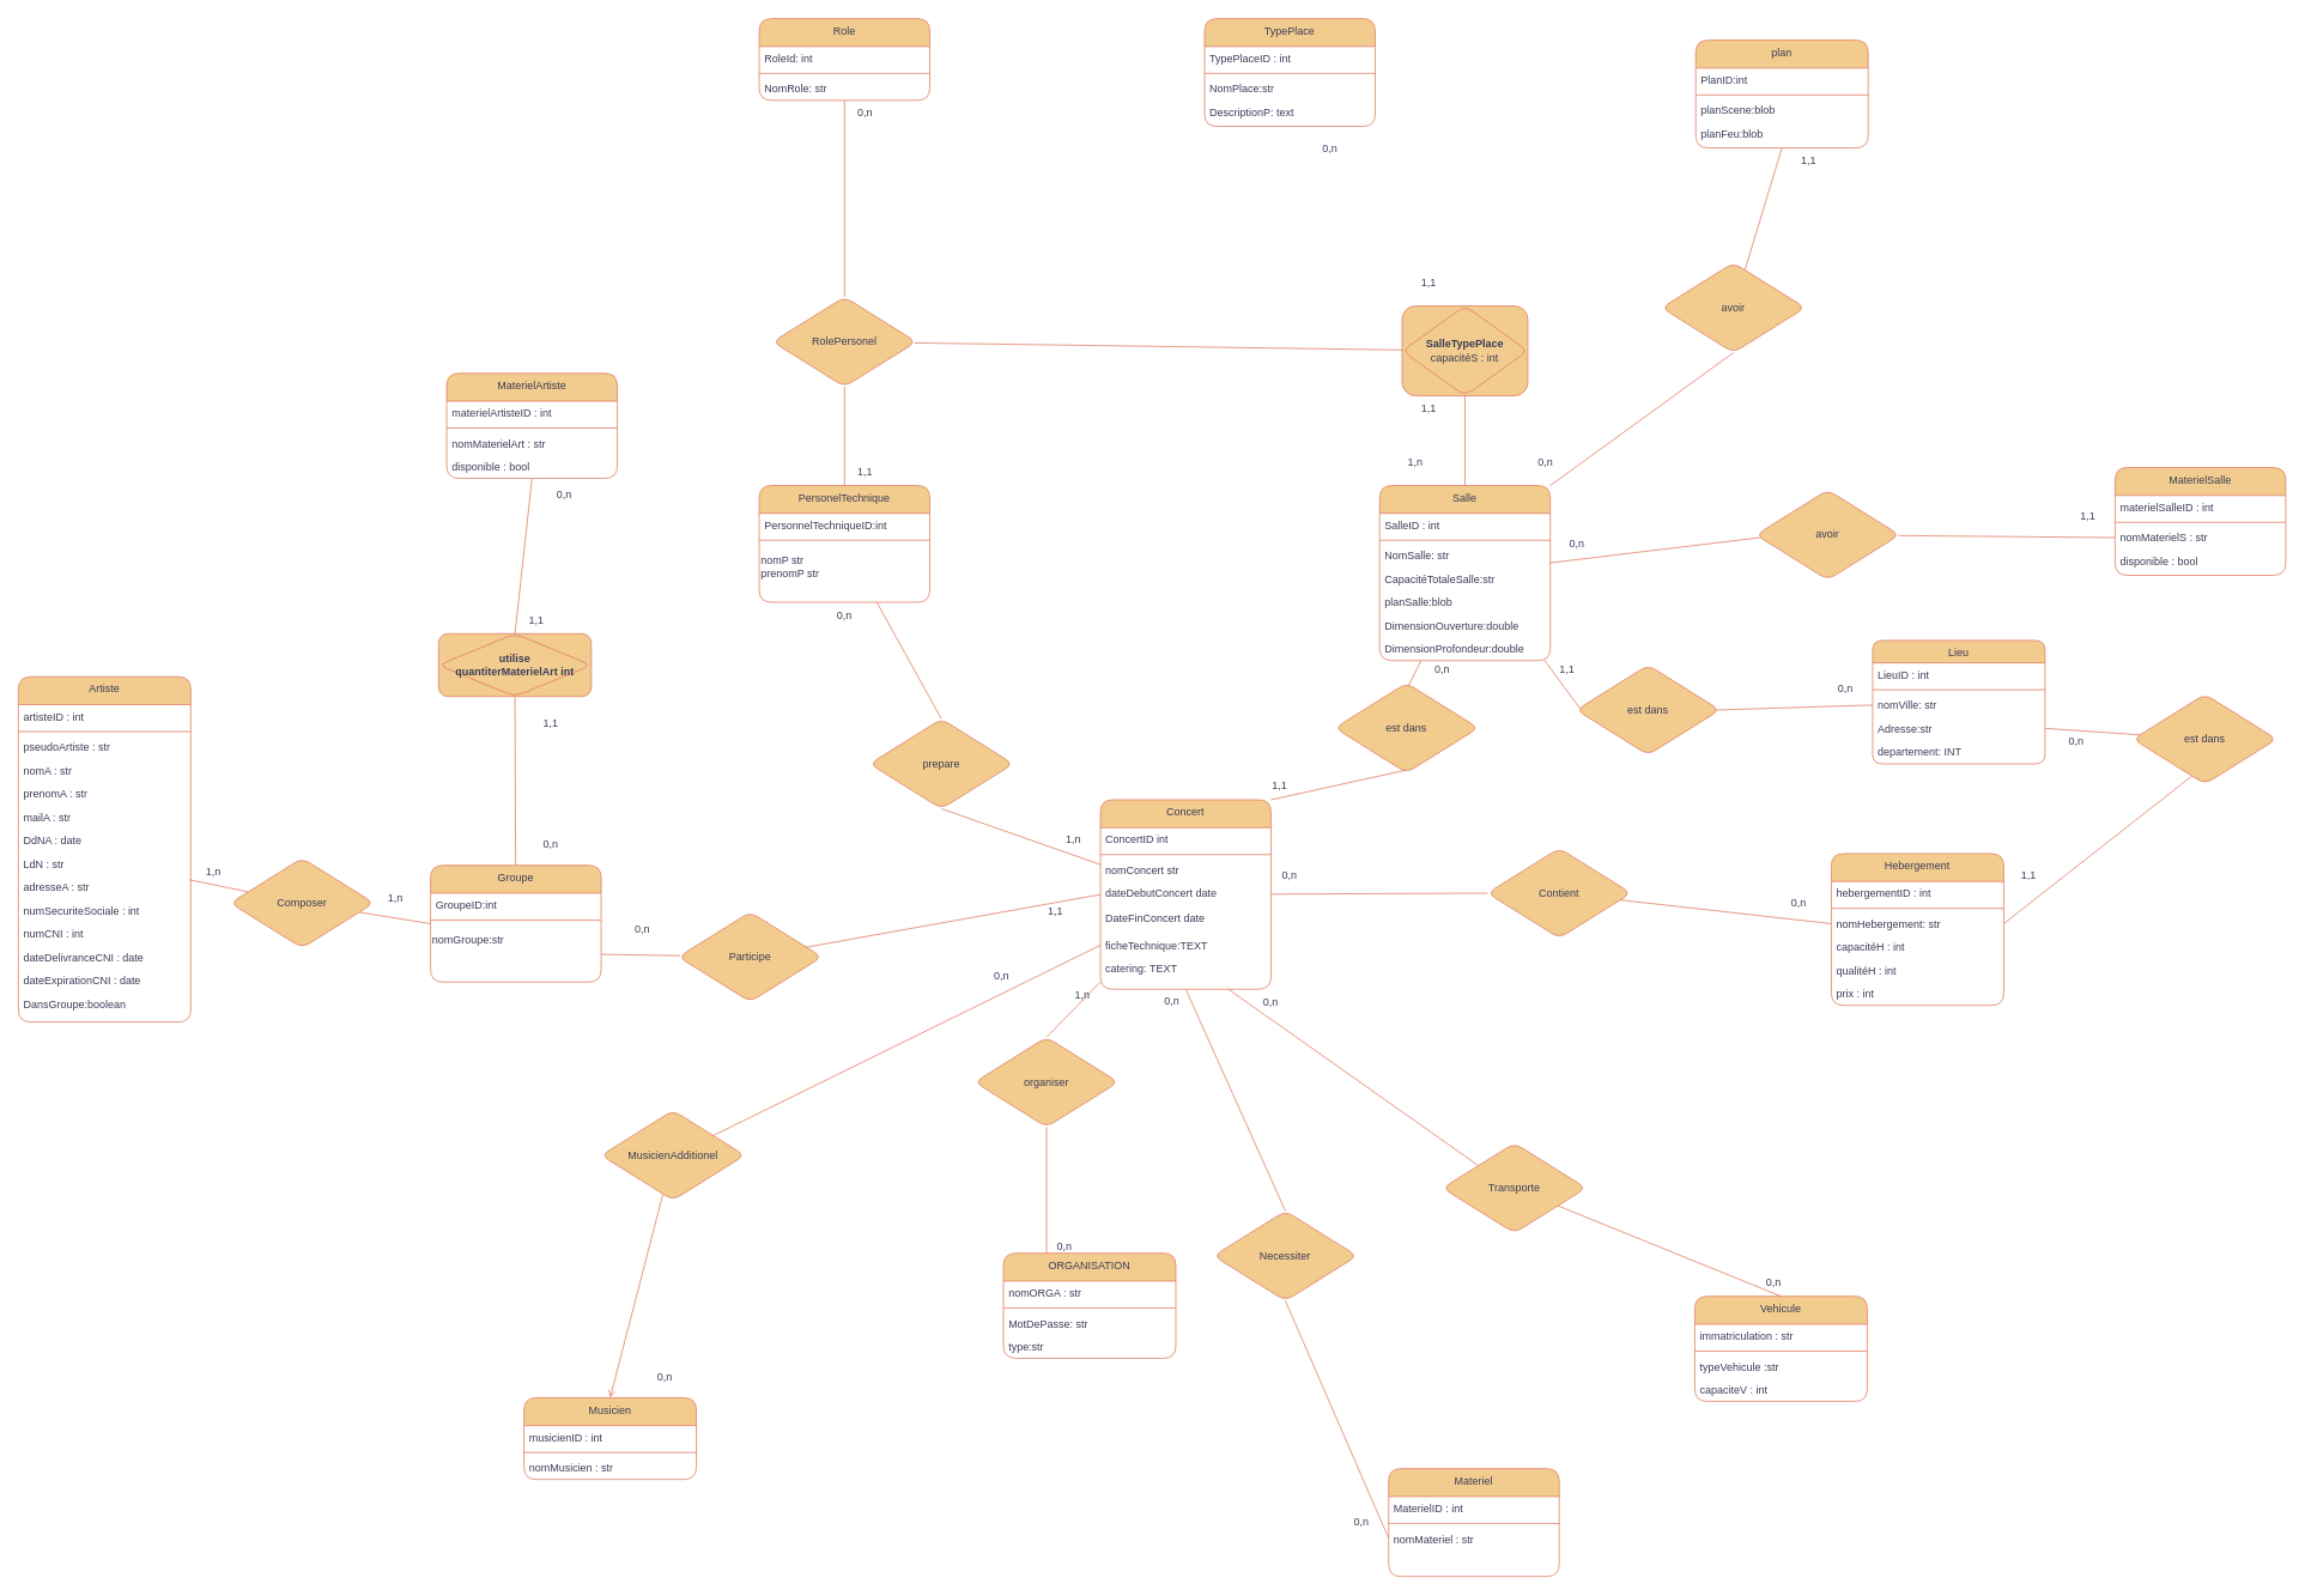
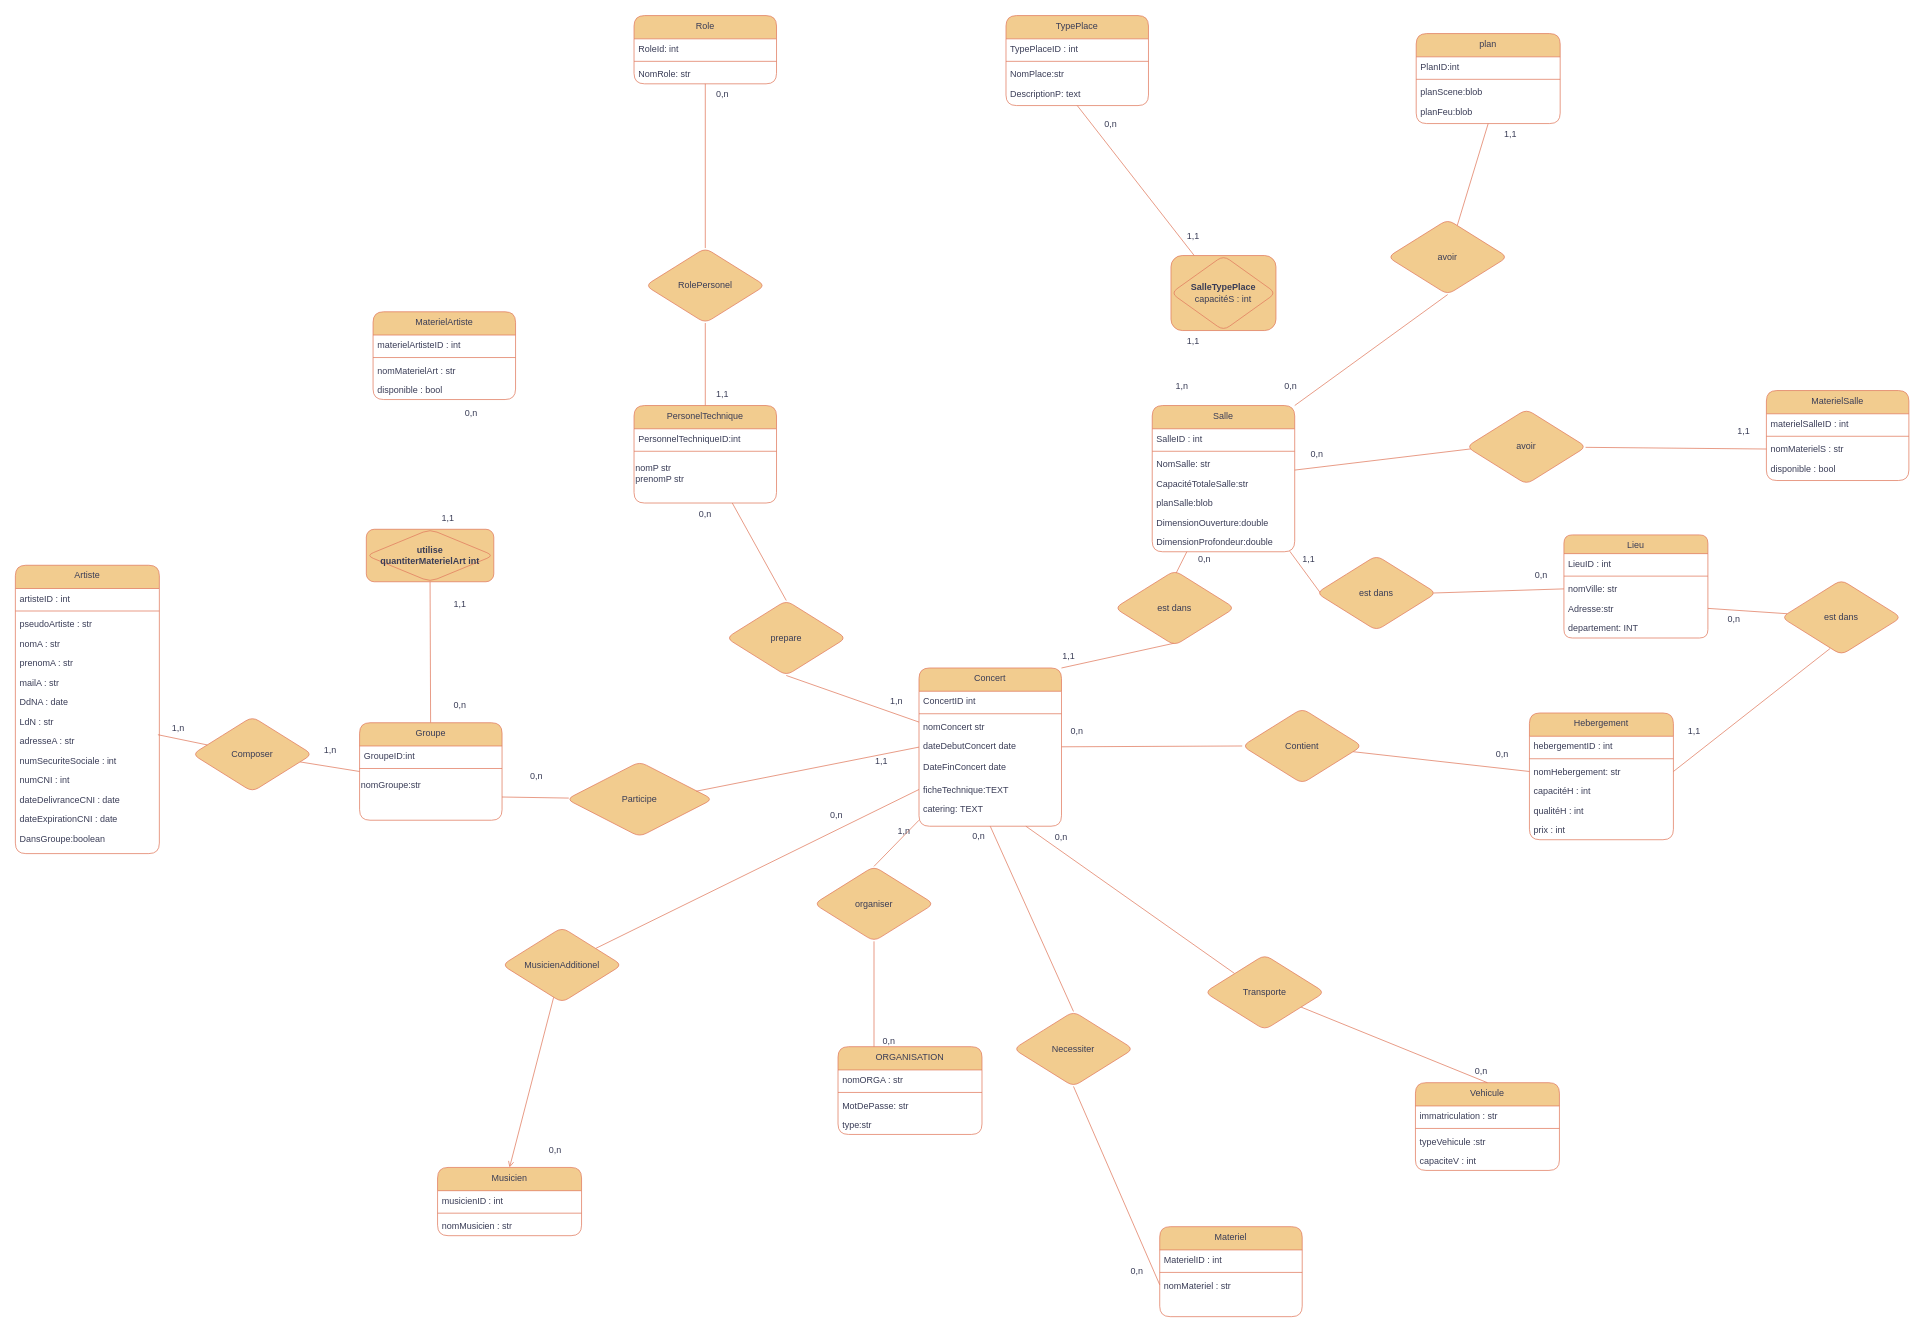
- <mxCell id="71" style="rounded=1;orthogonalLoop=1;jettySize=auto;html=1;endArrow=none;endFill=0;labelBackgroundColor=none;strokeColor=#E07A5F;fontColor=default;" edge="1" parent="1" source="72" target="51"><mxGeometry relative="1" as="geometry" /></mxCell>
+ <mxCell id="71" style="rounded=1;orthogonalLoop=1;jettySize=auto;html=1;entryX=0.5;entryY=1;entryDx=0;entryDy=0;endArrow=none;endFill=0;labelBackgroundColor=none;strokeColor=#E07A5F;fontColor=default;" edge="1" parent="1" source="72" target="66"><mxGeometry relative="1" as="geometry" /></mxCell>
- <mxCell id="53" style="edgeStyle=orthogonalEdgeStyle;rounded=1;orthogonalLoop=1;jettySize=auto;html=1;entryX=0.5;entryY=1;entryDx=0;entryDy=0;endArrow=none;endFill=0;labelBackgroundColor=none;strokeColor=#E07A5F;fontColor=default;" edge="1" parent="1" source="56" target="72"><mxGeometry relative="1" as="geometry" /></mxCell>
- <mxCell id="128" style="rounded=1;orthogonalLoop=1;jettySize=auto;html=1;entryX=0.5;entryY=1;entryDx=0;entryDy=0;endArrow=none;endFill=0;exitX=0.5;exitY=0;exitDx=0;exitDy=0;labelBackgroundColor=none;strokeColor=#E07A5F;fontColor=default;" edge="1" parent="1" source="129" target="95"><mxGeometry relative="1" as="geometry"><mxPoint x="582.021" y="688.138" as="sourcePoint" /></mxGeometry></mxCell>
- <mxCell id="123" value="Participe" style="shape=rhombus;perimeter=rhombusPerimeter;whiteSpace=wrap;html=1;align=center;fillStyle=auto;labelBackgroundColor=none;fillColor=#F2CC8F;strokeColor=#E07A5F;fontColor=#393C56;rounded=1;" vertex="1" parent="1"><mxGeometry x="755" y="1015" width="160" height="100" as="geometry" /></mxCell>
+ <mxCell id="123" value="Participe" style="shape=rhombus;perimeter=rhombusPerimeter;whiteSpace=wrap;html=1;align=center;fillStyle=auto;labelBackgroundColor=none;fillColor=#F2CC8F;strokeColor=#E07A5F;fontColor=#393C56;rounded=1;" vertex="1" parent="1"><mxGeometry x="755" y="1015" width="195" height="100" as="geometry" /></mxCell>
